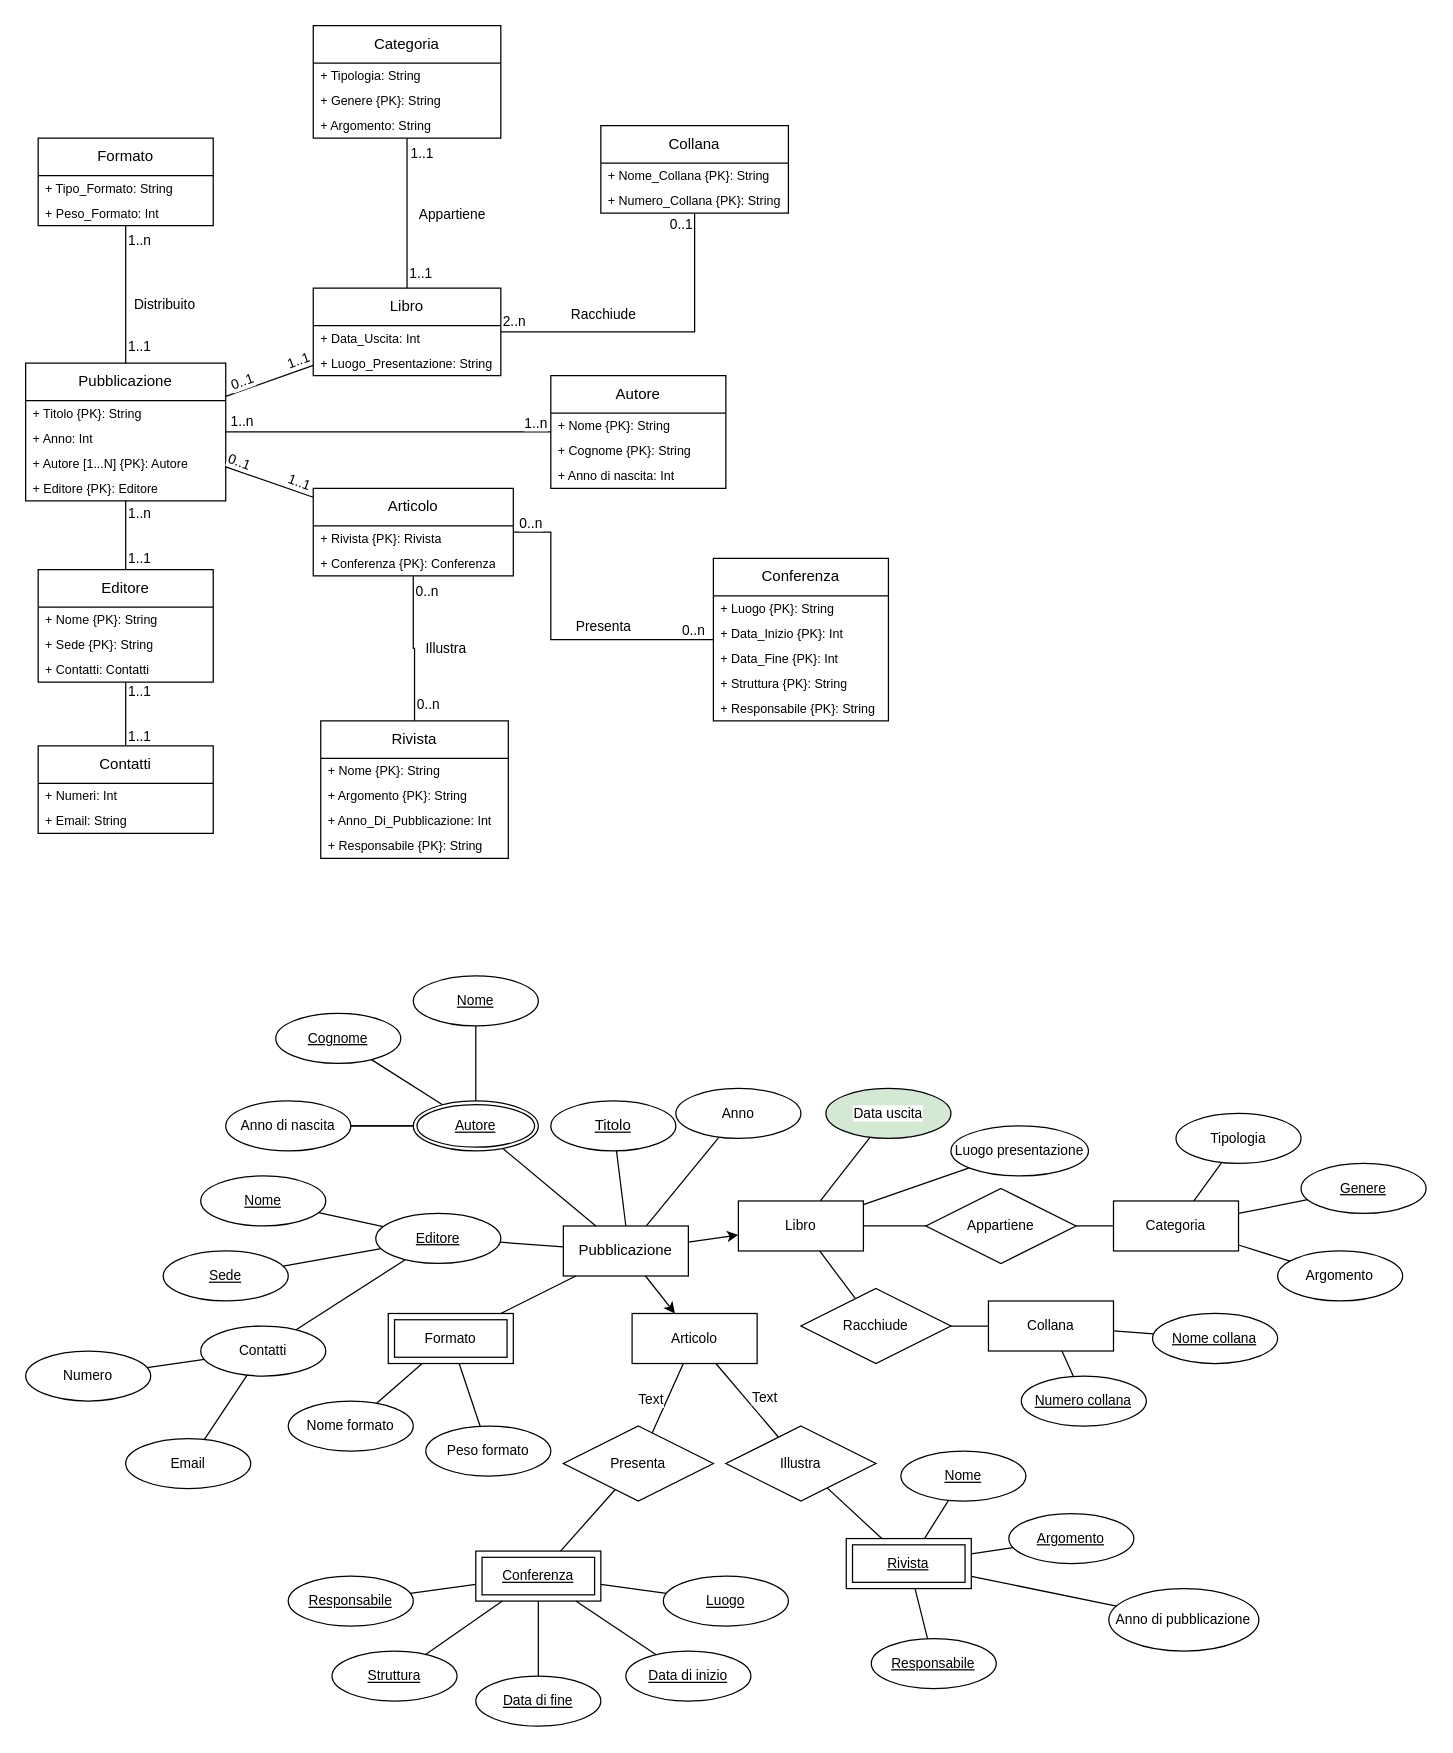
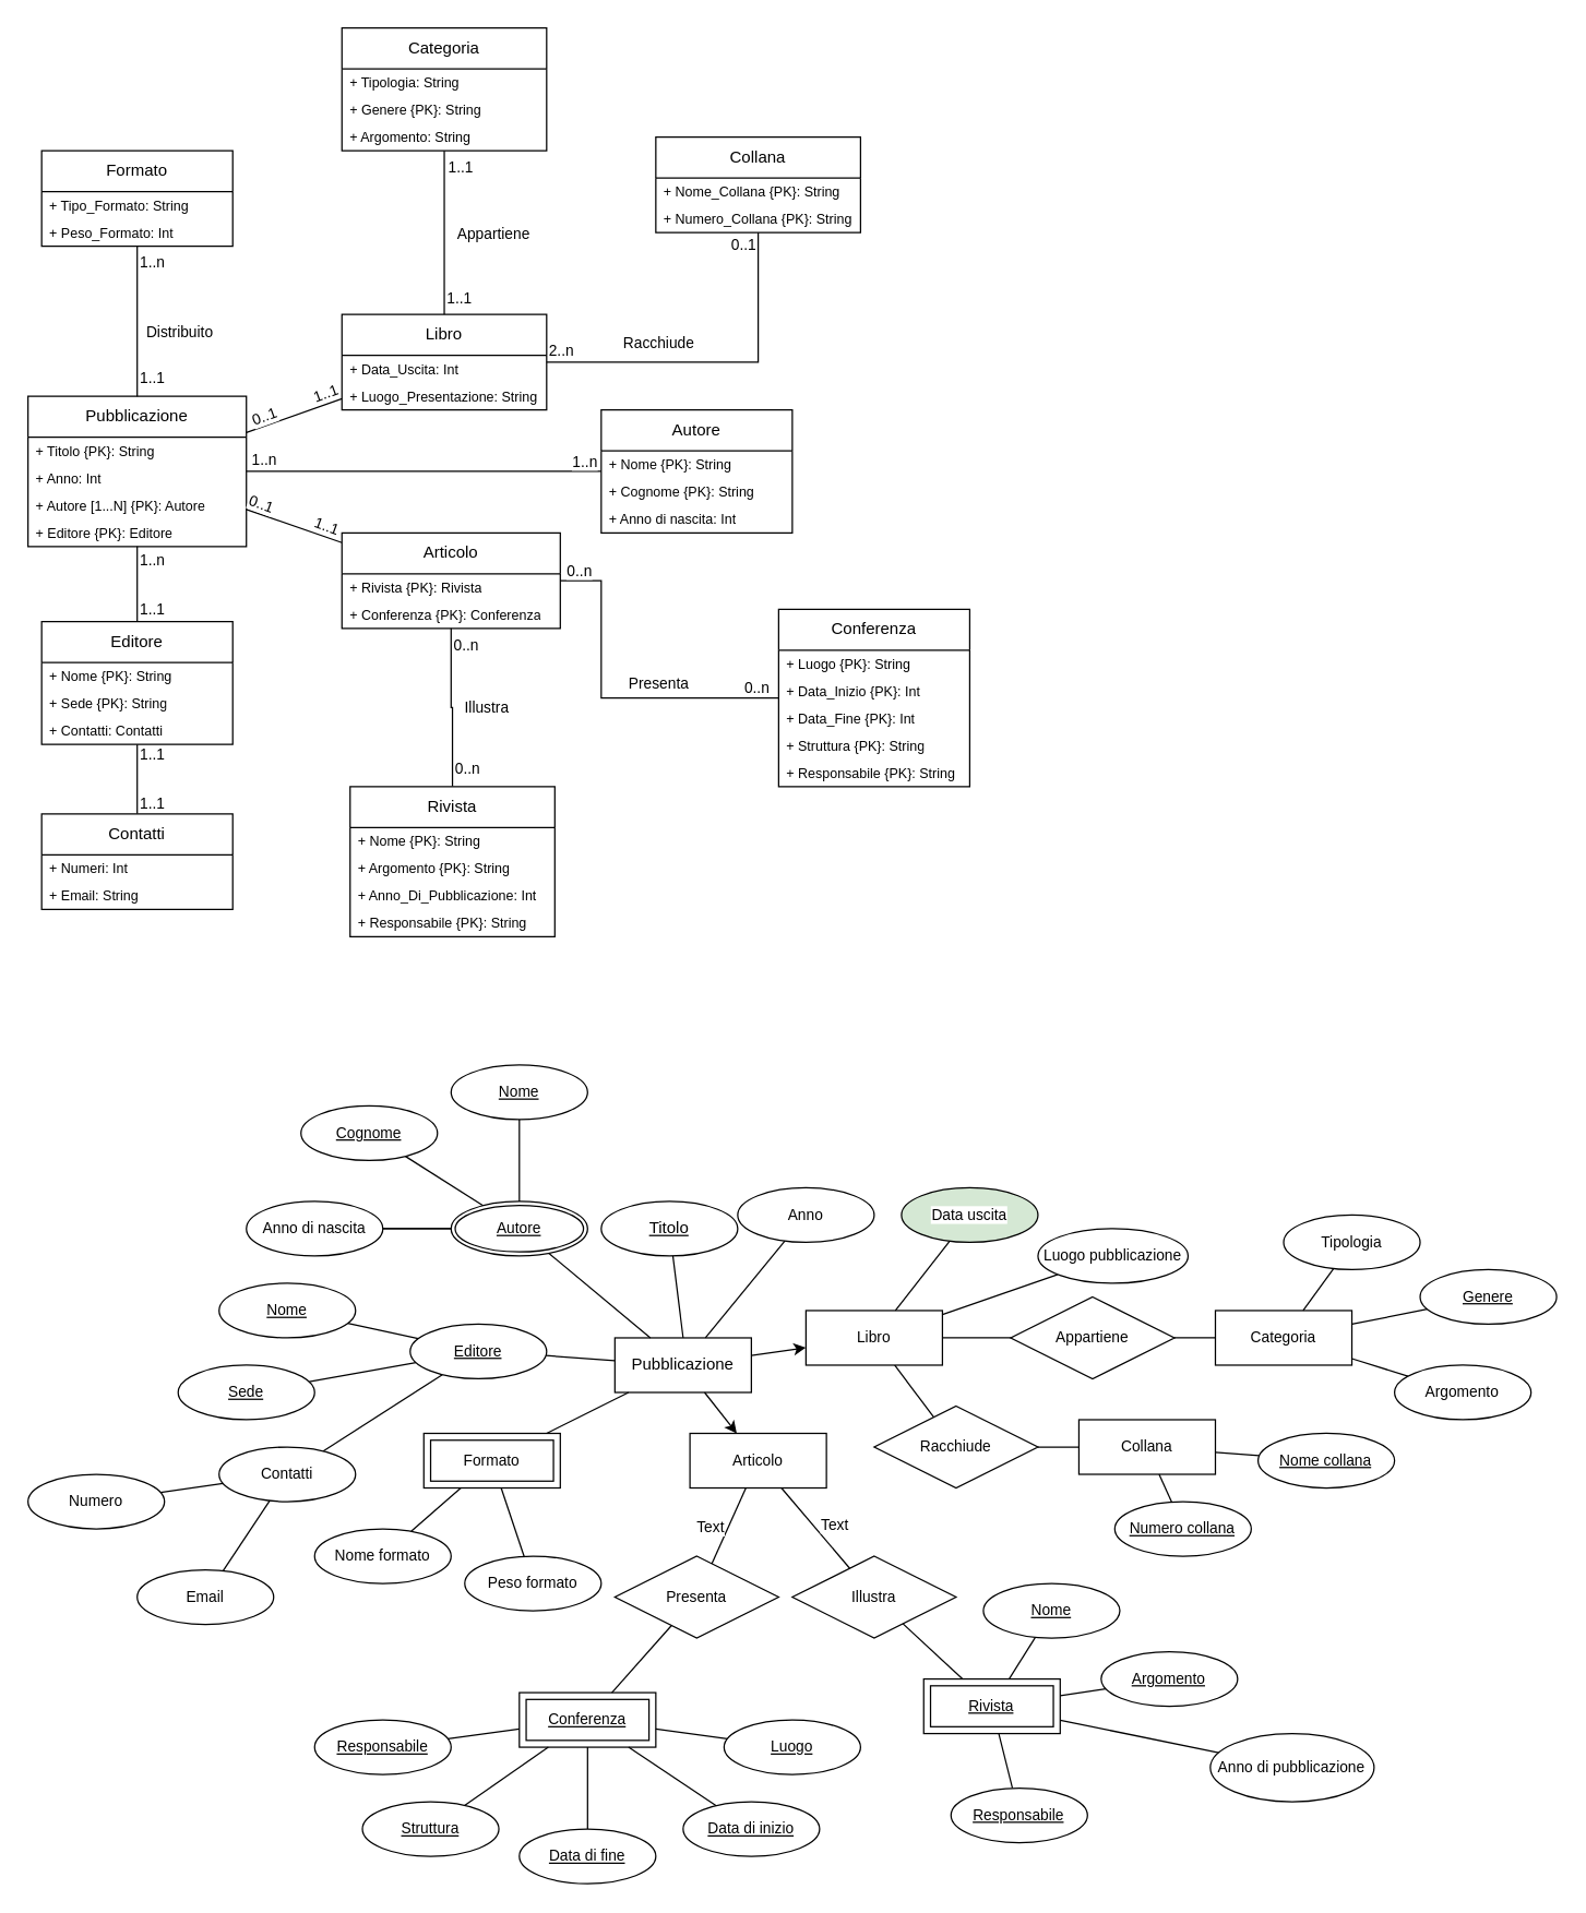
- <mxCell id="121" value="Luogo presentazione" style="ellipse;whiteSpace=wrap;html=1;align=center;fontFamily=Helvetica;fontSize=11;fontColor=default;labelBackgroundColor=default;" vertex="1" parent="1"><mxGeometry x="760" y="900" width="110" height="40" as="geometry" /></mxCell>
+ <mxCell id="121" value="Luogo pubblicazione" style="ellipse;whiteSpace=wrap;html=1;align=center;fontFamily=Helvetica;fontSize=11;fontColor=default;labelBackgroundColor=default;" vertex="1" parent="1"><mxGeometry x="760" y="900" width="110" height="40" as="geometry" /></mxCell>
